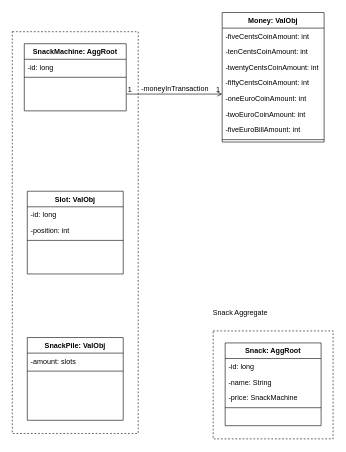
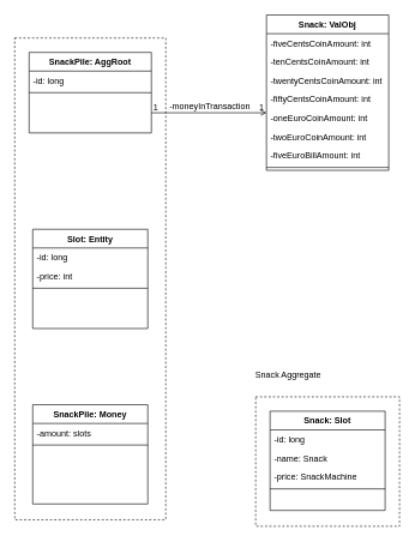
- <mxCell id="7" value="Money: ValObj" style="swimlane;fontStyle=1;align=center;verticalAlign=top;childLayout=stackLayout;horizontal=1;startSize=26;horizontalStack=0;resizeParent=1;resizeLast=0;collapsible=1;marginBottom=0;rounded=0;shadow=0;strokeWidth=1;" parent="1" vertex="1"><mxGeometry x="370" y="20" width="170" height="216" as="geometry"><mxRectangle x="550" y="140" width="160" height="26" as="alternateBounds" /></mxGeometry></mxCell>
+ <mxCell id="7" value="Snack: ValObj" style="swimlane;fontStyle=1;align=center;verticalAlign=top;childLayout=stackLayout;horizontal=1;startSize=26;horizontalStack=0;resizeParent=1;resizeLast=0;collapsible=1;marginBottom=0;rounded=0;shadow=0;strokeWidth=1;" parent="1" vertex="1"><mxGeometry x="370" y="20" width="170" height="216" as="geometry"><mxRectangle x="550" y="140" width="160" height="26" as="alternateBounds" /></mxGeometry></mxCell>
- <mxCell id="4" value="SnackMachine: AggRoot" style="swimlane;fontStyle=1;align=center;verticalAlign=top;childLayout=stackLayout;horizontal=1;startSize=26;horizontalStack=0;resizeParent=1;resizeLast=0;collapsible=1;marginBottom=0;rounded=0;shadow=0;strokeWidth=1;" parent="1" vertex="1"><mxGeometry x="40" y="72" width="170" height="112" as="geometry"><mxRectangle x="230" y="140" width="160" height="26" as="alternateBounds" /></mxGeometry></mxCell>
+ <mxCell id="4" value="SnackPile: AggRoot" style="swimlane;fontStyle=1;align=center;verticalAlign=top;childLayout=stackLayout;horizontal=1;startSize=26;horizontalStack=0;resizeParent=1;resizeLast=0;collapsible=1;marginBottom=0;rounded=0;shadow=0;strokeWidth=1;" parent="1" vertex="1"><mxGeometry x="40" y="72" width="170" height="112" as="geometry"><mxRectangle x="230" y="140" width="160" height="26" as="alternateBounds" /></mxGeometry></mxCell>
- <mxCell id="16" value="Slot: ValObj" style="swimlane;fontStyle=1;align=center;verticalAlign=top;childLayout=stackLayout;horizontal=1;startSize=26;horizontalStack=0;resizeParent=1;resizeLast=0;collapsible=1;marginBottom=0;rounded=0;shadow=0;strokeWidth=1;" parent="1" vertex="1"><mxGeometry x="45" y="318" width="160" height="138" as="geometry"><mxRectangle x="230" y="140" width="160" height="26" as="alternateBounds" /></mxGeometry></mxCell>
+ <mxCell id="16" value="Slot: Entity" style="swimlane;fontStyle=1;align=center;verticalAlign=top;childLayout=stackLayout;horizontal=1;startSize=26;horizontalStack=0;resizeParent=1;resizeLast=0;collapsible=1;marginBottom=0;rounded=0;shadow=0;strokeWidth=1;" parent="1" vertex="1"><mxGeometry x="45" y="318" width="160" height="138" as="geometry"><mxRectangle x="230" y="140" width="160" height="26" as="alternateBounds" /></mxGeometry></mxCell>
- <mxCell id="18" value="-position: int" style="text;align=left;verticalAlign=top;spacingLeft=4;spacingRight=4;overflow=hidden;rotatable=0;points=[[0,0.5],[1,0.5]];portConstraint=eastwest;" parent="16" vertex="1"><mxGeometry y="52" width="160" height="26" as="geometry" /></mxCell>
+ <mxCell id="18" value="-price: int" style="text;align=left;verticalAlign=top;spacingLeft=4;spacingRight=4;overflow=hidden;rotatable=0;points=[[0,0.5],[1,0.5]];portConstraint=eastwest;" parent="16" vertex="1"><mxGeometry y="52" width="160" height="26" as="geometry" /></mxCell>
- <mxCell id="30" value="SnackPile: ValObj" style="swimlane;fontStyle=1;align=center;verticalAlign=top;childLayout=stackLayout;horizontal=1;startSize=26;horizontalStack=0;resizeParent=1;resizeLast=0;collapsible=1;marginBottom=0;rounded=0;shadow=0;strokeWidth=1;" vertex="1" parent="1"><mxGeometry x="45" y="562" width="160" height="138" as="geometry"><mxRectangle x="230" y="140" width="160" height="26" as="alternateBounds" /></mxGeometry></mxCell>
+ <mxCell id="30" value="SnackPile: Money" style="swimlane;fontStyle=1;align=center;verticalAlign=top;childLayout=stackLayout;horizontal=1;startSize=26;horizontalStack=0;resizeParent=1;resizeLast=0;collapsible=1;marginBottom=0;rounded=0;shadow=0;strokeWidth=1;" vertex="1" parent="1"><mxGeometry x="45" y="562" width="160" height="138" as="geometry"><mxRectangle x="230" y="140" width="160" height="26" as="alternateBounds" /></mxGeometry></mxCell>
- <mxCell id="20" value="Snack: AggRoot" style="swimlane;fontStyle=1;align=center;verticalAlign=top;childLayout=stackLayout;horizontal=1;startSize=26;horizontalStack=0;resizeParent=1;resizeLast=0;collapsible=1;marginBottom=0;rounded=0;shadow=0;strokeWidth=1;" parent="1" vertex="1"><mxGeometry x="375" y="571" width="160" height="138" as="geometry"><mxRectangle x="230" y="140" width="160" height="26" as="alternateBounds" /></mxGeometry></mxCell>
+ <mxCell id="20" value="Snack: Slot" style="swimlane;fontStyle=1;align=center;verticalAlign=top;childLayout=stackLayout;horizontal=1;startSize=26;horizontalStack=0;resizeParent=1;resizeLast=0;collapsible=1;marginBottom=0;rounded=0;shadow=0;strokeWidth=1;" parent="1" vertex="1"><mxGeometry x="375" y="571" width="160" height="138" as="geometry"><mxRectangle x="230" y="140" width="160" height="26" as="alternateBounds" /></mxGeometry></mxCell>
- <mxCell id="22" value="-name: String" style="text;align=left;verticalAlign=top;spacingLeft=4;spacingRight=4;overflow=hidden;rotatable=0;points=[[0,0.5],[1,0.5]];portConstraint=eastwest;" parent="20" vertex="1"><mxGeometry y="52" width="160" height="26" as="geometry" /></mxCell>
+ <mxCell id="22" value="-name: Snack" style="text;align=left;verticalAlign=top;spacingLeft=4;spacingRight=4;overflow=hidden;rotatable=0;points=[[0,0.5],[1,0.5]];portConstraint=eastwest;" parent="20" vertex="1"><mxGeometry y="52" width="160" height="26" as="geometry" /></mxCell>
